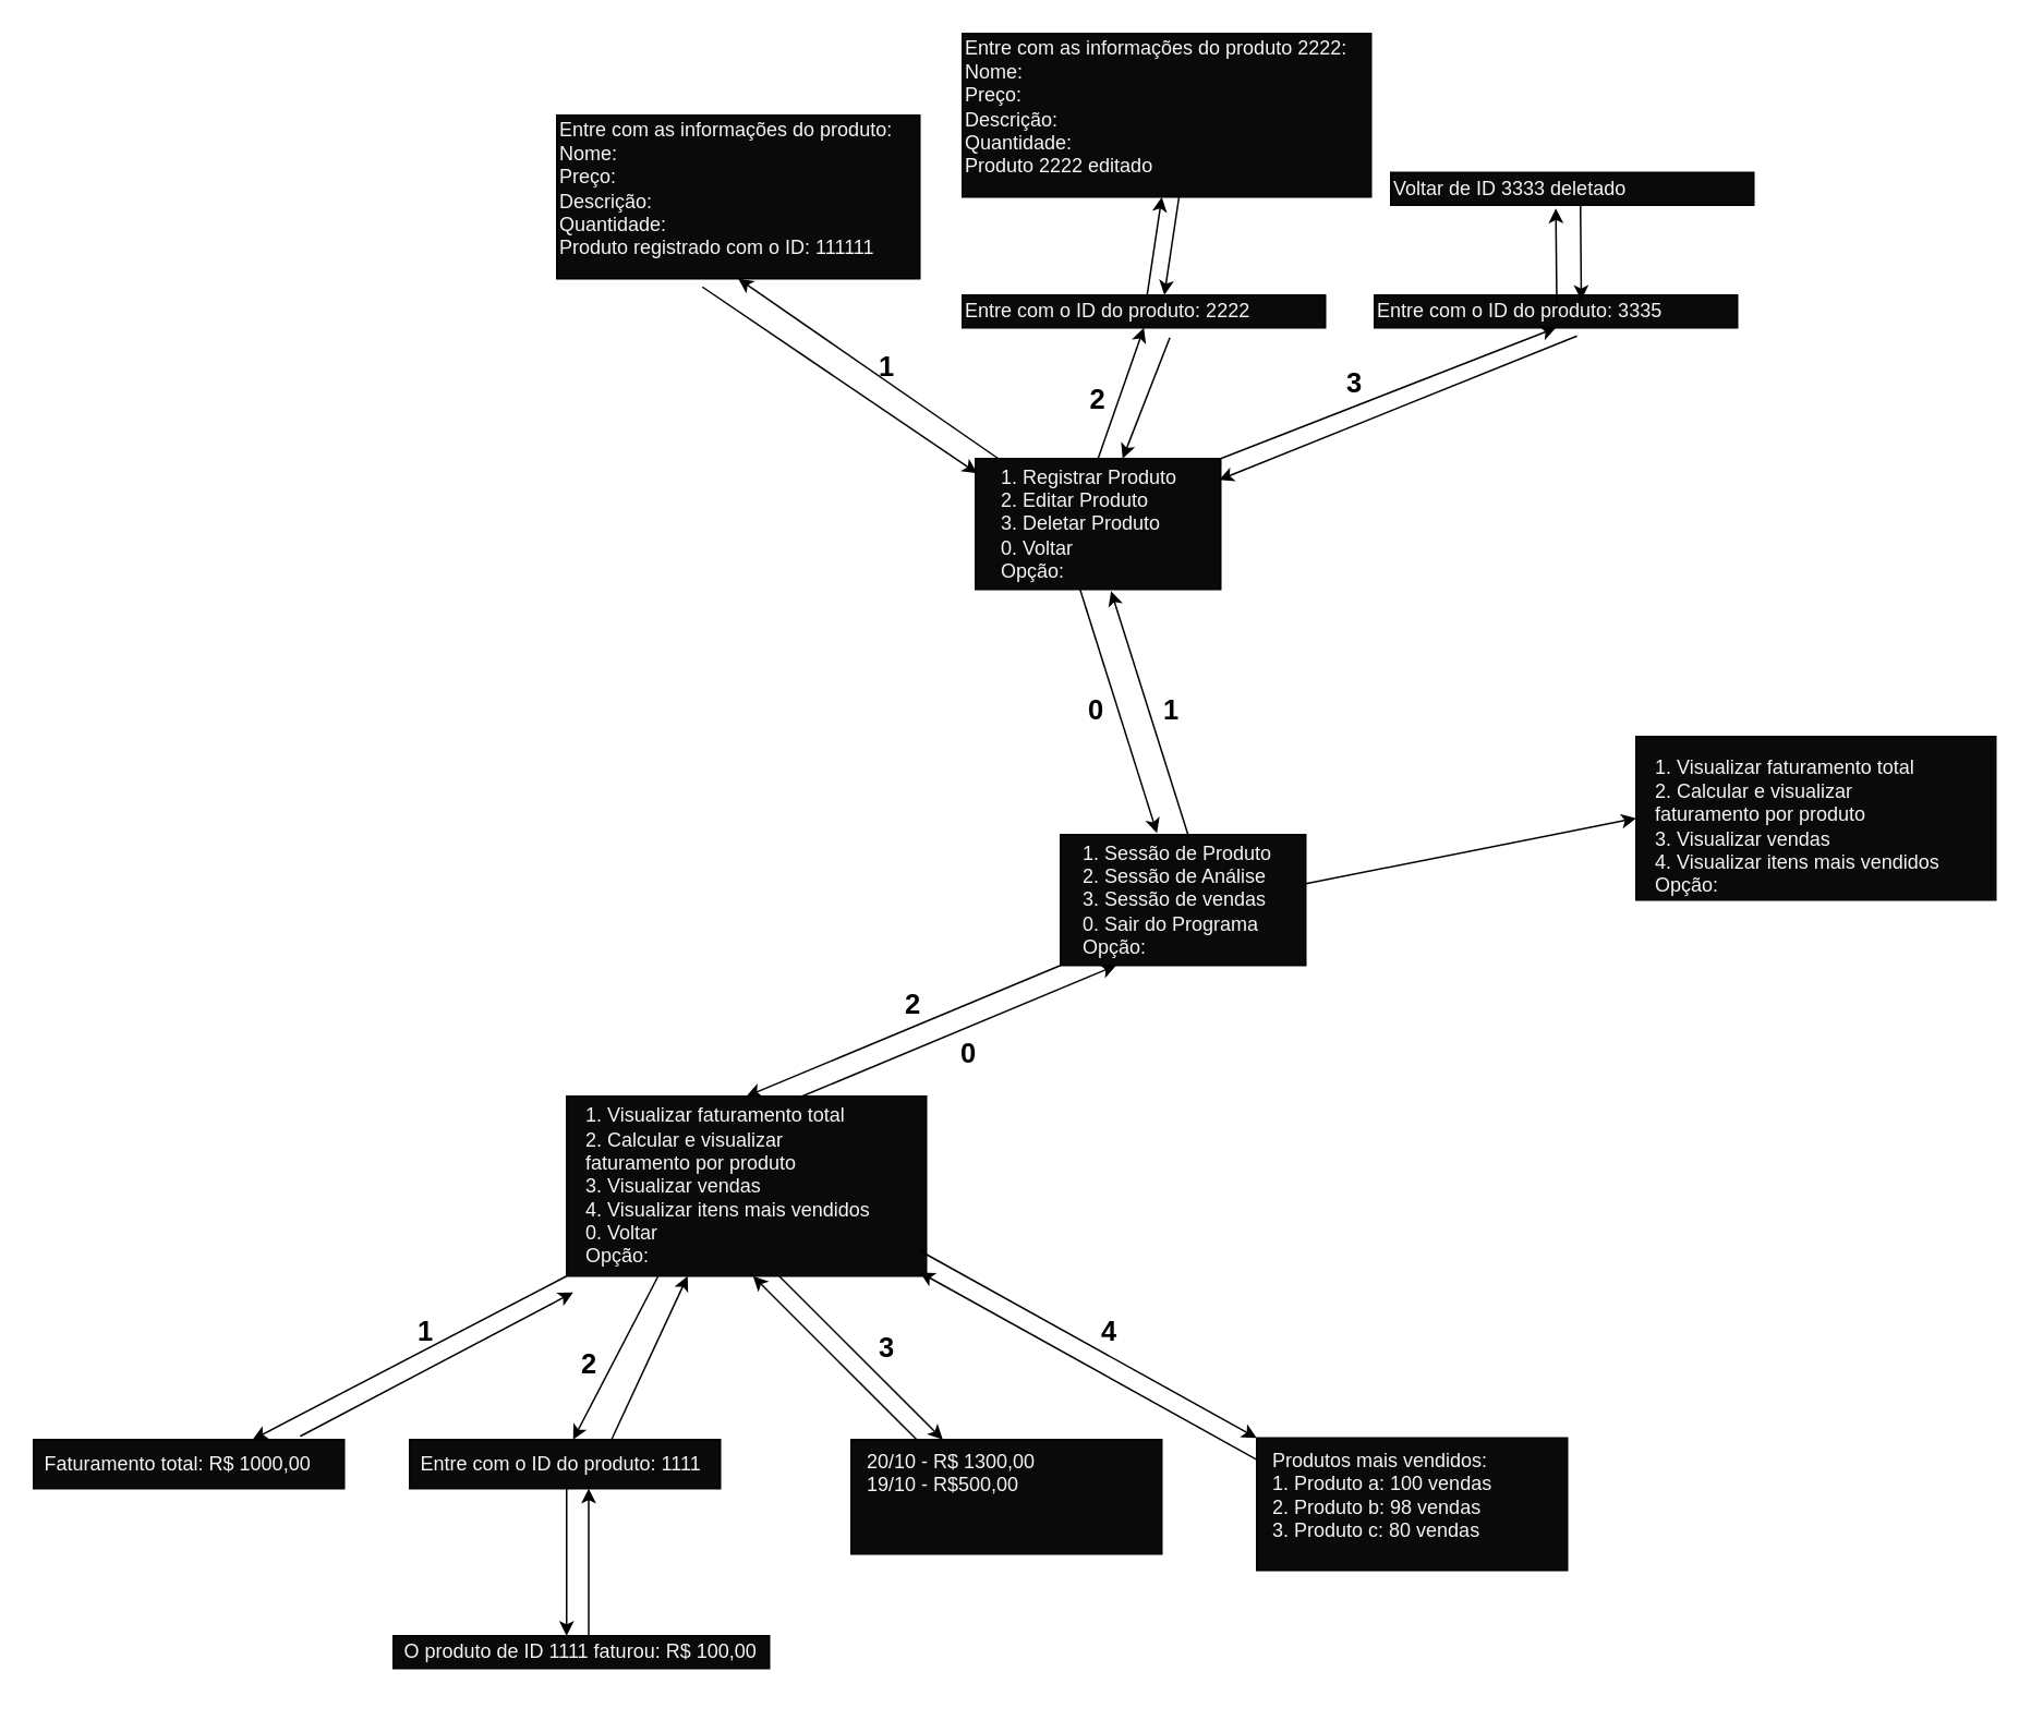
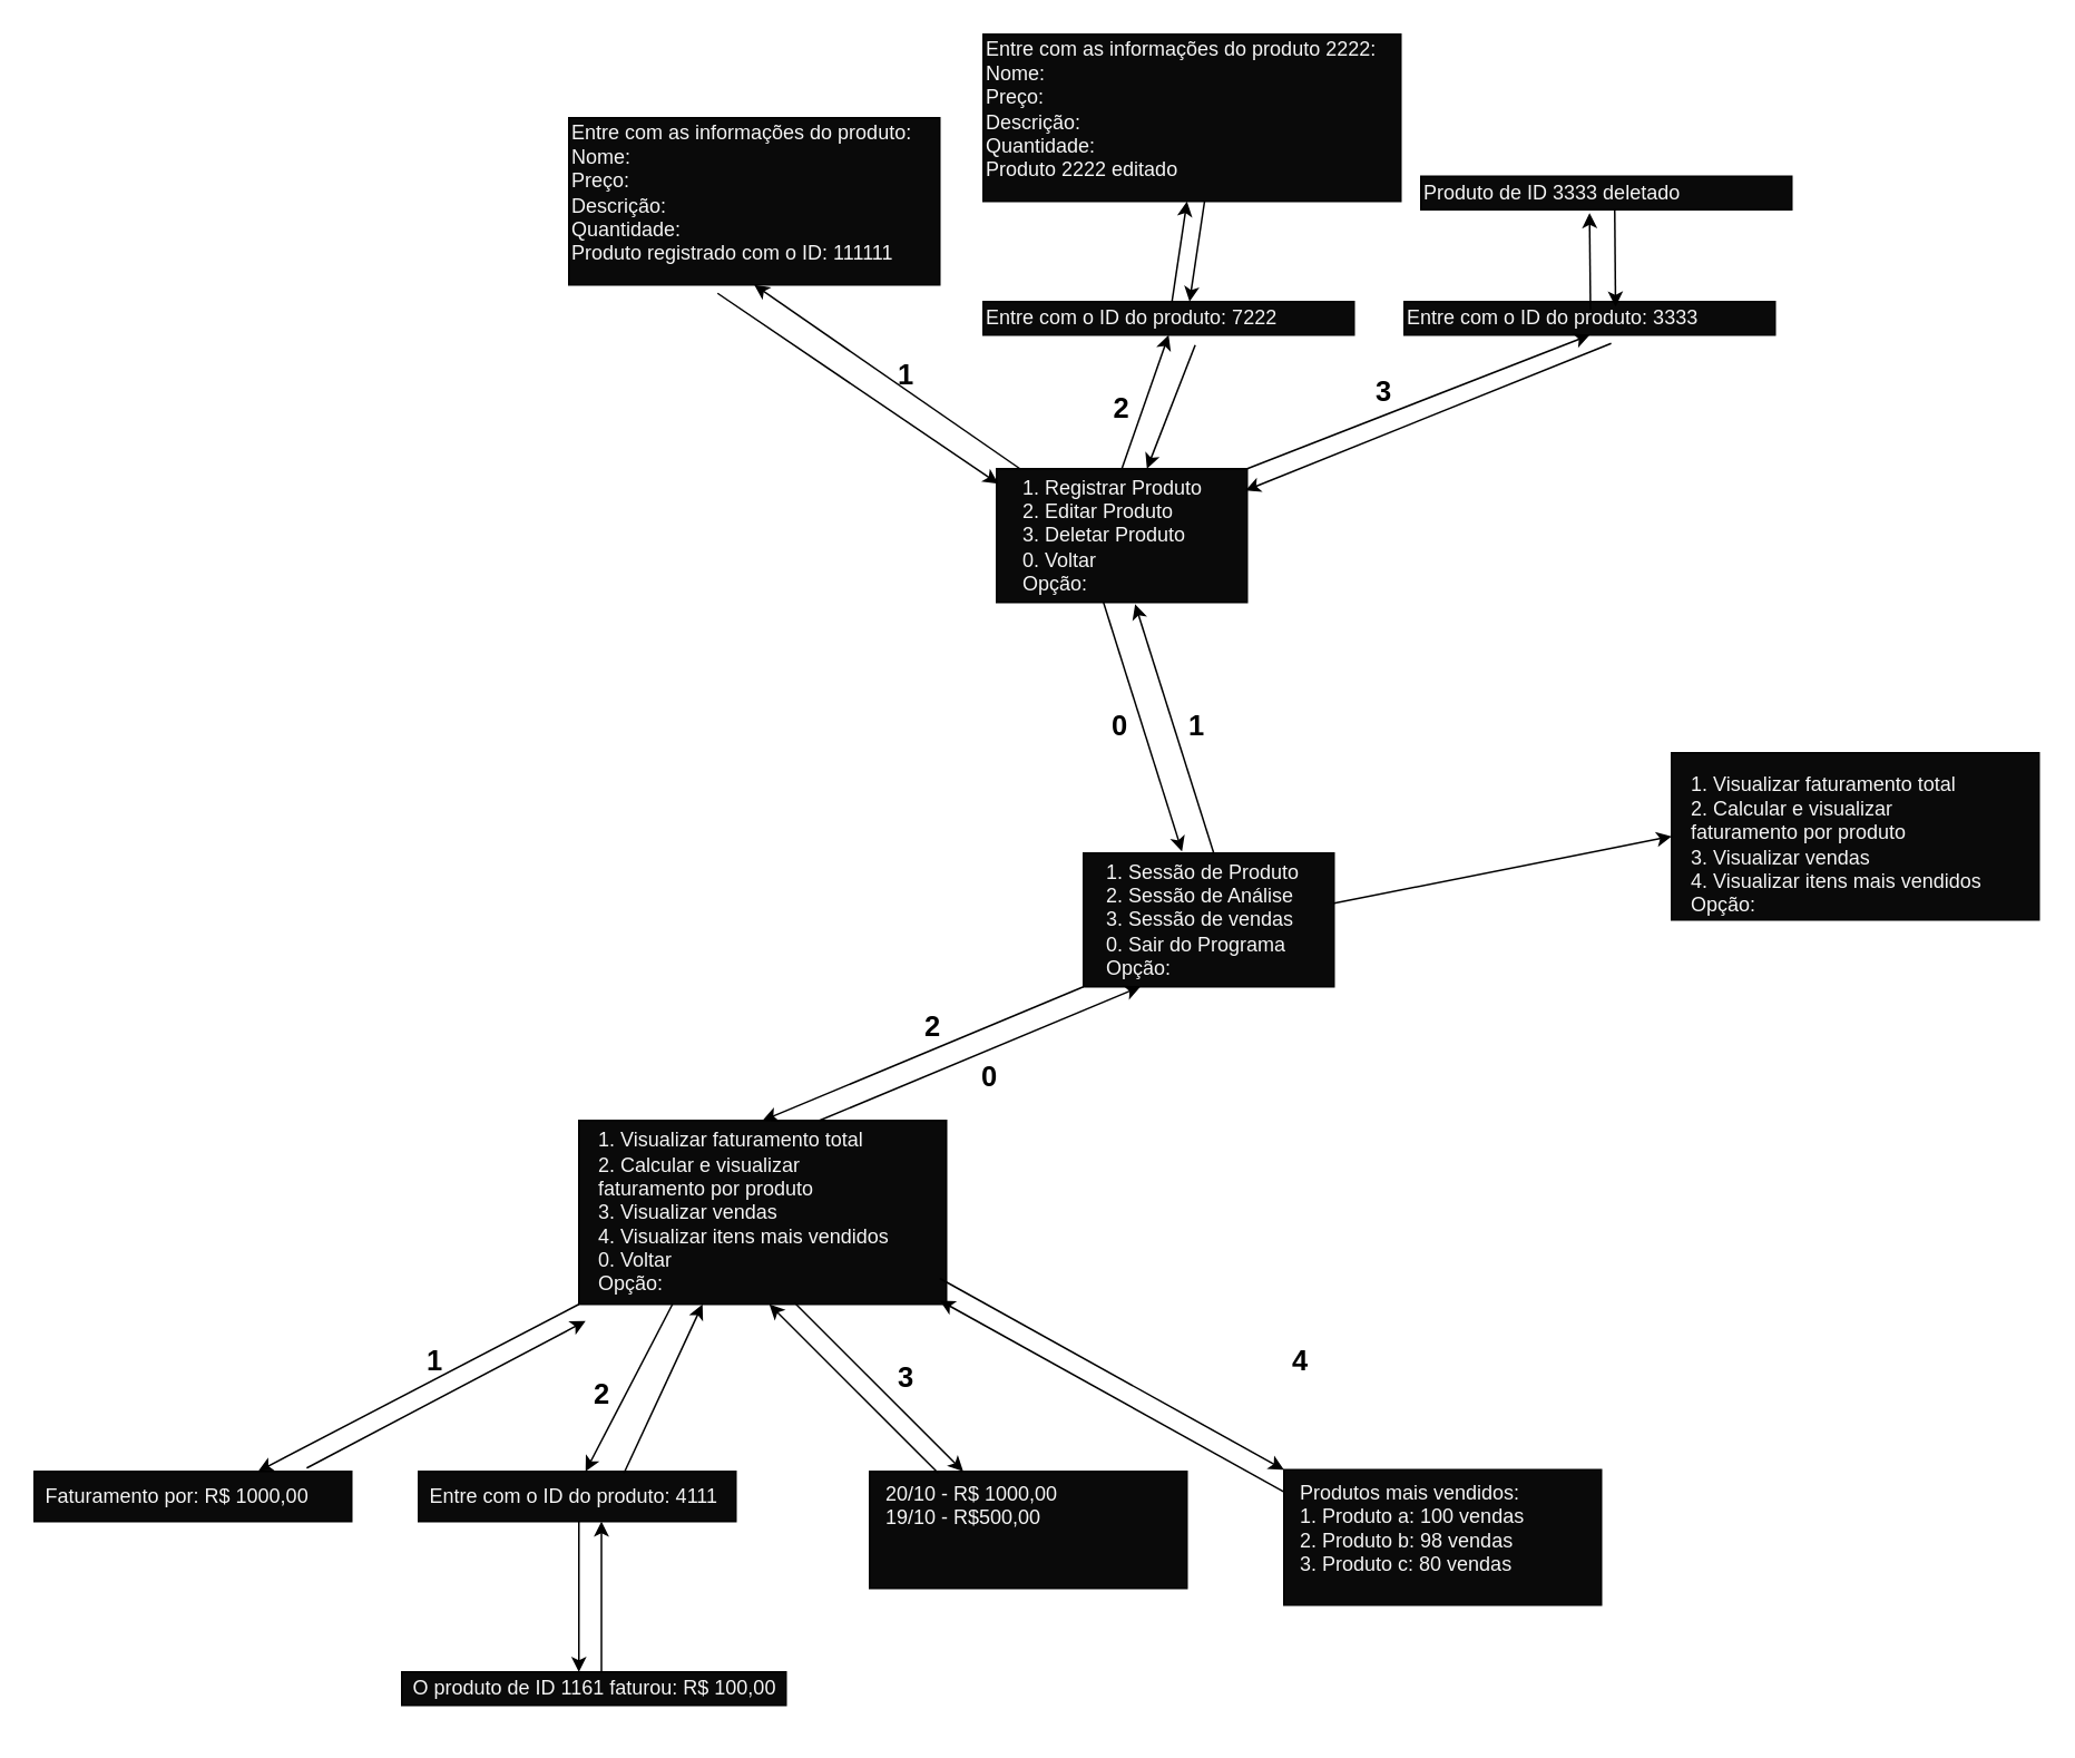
- <mxCell id="24" value="Voltar de ID 3333 deletado" style="text;html=1;align=left;verticalAlign=middle;whiteSpace=wrap;rounded=0;fontColor=#F5F5F5;" vertex="1" parent="1"><mxGeometry x="850" y="100" width="232" height="30" as="geometry" /></mxCell>
+ <mxCell id="24" value="Produto de ID 3333 deletado" style="text;html=1;align=left;verticalAlign=middle;whiteSpace=wrap;rounded=0;fontColor=#F5F5F5;" vertex="1" parent="1"><mxGeometry x="850" y="100" width="232" height="30" as="geometry" /></mxCell>
- <mxCell id="14" value="Entre com o ID do produto: 2222" style="text;html=1;align=left;verticalAlign=middle;whiteSpace=wrap;rounded=0;fontColor=#F5F5F5;" vertex="1" parent="1"><mxGeometry x="588" y="175" width="232" height="30" as="geometry" /></mxCell>
+ <mxCell id="14" value="Entre com o ID do produto: 7222" style="text;html=1;align=left;verticalAlign=middle;whiteSpace=wrap;rounded=0;fontColor=#F5F5F5;" vertex="1" parent="1"><mxGeometry x="588" y="175" width="232" height="30" as="geometry" /></mxCell>
- <mxCell id="21" value="Entre com o ID do produto: 3335" style="text;html=1;align=left;verticalAlign=middle;whiteSpace=wrap;rounded=0;fontColor=#F5F5F5;" vertex="1" parent="1"><mxGeometry x="840" y="175" width="232" height="30" as="geometry" /></mxCell>
+ <mxCell id="21" value="Entre com o ID do produto: 3333" style="text;html=1;align=left;verticalAlign=middle;whiteSpace=wrap;rounded=0;fontColor=#F5F5F5;" vertex="1" parent="1"><mxGeometry x="840" y="175" width="232" height="30" as="geometry" /></mxCell>
- <mxCell id="51" value="&lt;b&gt;&lt;font style=&quot;font-size: 17px;&quot;&gt;4&lt;/font&gt;&lt;/b&gt;" style="text;html=1;align=center;verticalAlign=middle;whiteSpace=wrap;rounded=0;" vertex="1" parent="1"><mxGeometry x="648" y="800" width="60" height="30" as="geometry" /></mxCell>
+ <mxCell id="51" value="&lt;b&gt;&lt;font style=&quot;font-size: 17px;&quot;&gt;4&lt;/font&gt;&lt;/b&gt;" style="text;html=1;align=center;verticalAlign=middle;whiteSpace=wrap;rounded=0;" vertex="1" parent="1"><mxGeometry x="748" y="800" width="60" height="30" as="geometry" /></mxCell>
- <mxCell id="34" value="&lt;div&gt;Faturamento total: R$ 1000,00&lt;/div&gt;" style="text;html=1;align=left;verticalAlign=middle;whiteSpace=wrap;rounded=0;fontColor=#F5F5F5;" vertex="1" parent="1"><mxGeometry x="25" y="880" width="190" height="30" as="geometry" /></mxCell>
+ <mxCell id="34" value="&lt;div&gt;Faturamento por: R$ 1000,00&lt;/div&gt;" style="text;html=1;align=left;verticalAlign=middle;whiteSpace=wrap;rounded=0;fontColor=#F5F5F5;" vertex="1" parent="1"><mxGeometry x="25" y="880" width="190" height="30" as="geometry" /></mxCell>
- <mxCell id="38" value="&lt;div&gt;Entre com o ID do produto: 1111&lt;/div&gt;" style="text;html=1;align=left;verticalAlign=middle;whiteSpace=wrap;rounded=0;fontColor=#F5F5F5;" vertex="1" parent="1"><mxGeometry x="255" y="880" width="190" height="30" as="geometry" /></mxCell>
+ <mxCell id="38" value="&lt;div&gt;Entre com o ID do produto: 4111&lt;/div&gt;" style="text;html=1;align=left;verticalAlign=middle;whiteSpace=wrap;rounded=0;fontColor=#F5F5F5;" vertex="1" parent="1"><mxGeometry x="255" y="880" width="190" height="30" as="geometry" /></mxCell>
- <mxCell id="49" value="&lt;div&gt;&lt;span style=&quot;background-color: initial;&quot;&gt;20/10 - R$ 1300,00&lt;/span&gt;&lt;br&gt;&lt;/div&gt;&lt;div&gt;19/10 - R$500,00&lt;/div&gt;" style="text;html=1;align=left;verticalAlign=top;whiteSpace=wrap;rounded=0;fontColor=#F5F5F5;horizontal=1;" vertex="1" parent="1"><mxGeometry x="528" y="880" width="190" height="60" as="geometry" /></mxCell>
+ <mxCell id="49" value="&lt;div&gt;&lt;span style=&quot;background-color: initial;&quot;&gt;20/10 - R$ 1000,00&lt;/span&gt;&lt;br&gt;&lt;/div&gt;&lt;div&gt;19/10 - R$500,00&lt;/div&gt;" style="text;html=1;align=left;verticalAlign=top;whiteSpace=wrap;rounded=0;fontColor=#F5F5F5;horizontal=1;" vertex="1" parent="1"><mxGeometry x="528" y="880" width="190" height="60" as="geometry" /></mxCell>
- <mxCell id="43" value="&lt;div&gt;O produto de ID 1111 faturou: R$ 100,00&lt;/div&gt;" style="text;html=1;align=left;verticalAlign=middle;whiteSpace=wrap;rounded=0;fontColor=#F5F5F5;" vertex="1" parent="1"><mxGeometry x="245" y="995" width="230" height="30" as="geometry" /></mxCell>
+ <mxCell id="43" value="&lt;div&gt;O produto de ID 1161 faturou: R$ 100,00&lt;/div&gt;" style="text;html=1;align=left;verticalAlign=middle;whiteSpace=wrap;rounded=0;fontColor=#F5F5F5;" vertex="1" parent="1"><mxGeometry x="245" y="995" width="230" height="30" as="geometry" /></mxCell>
